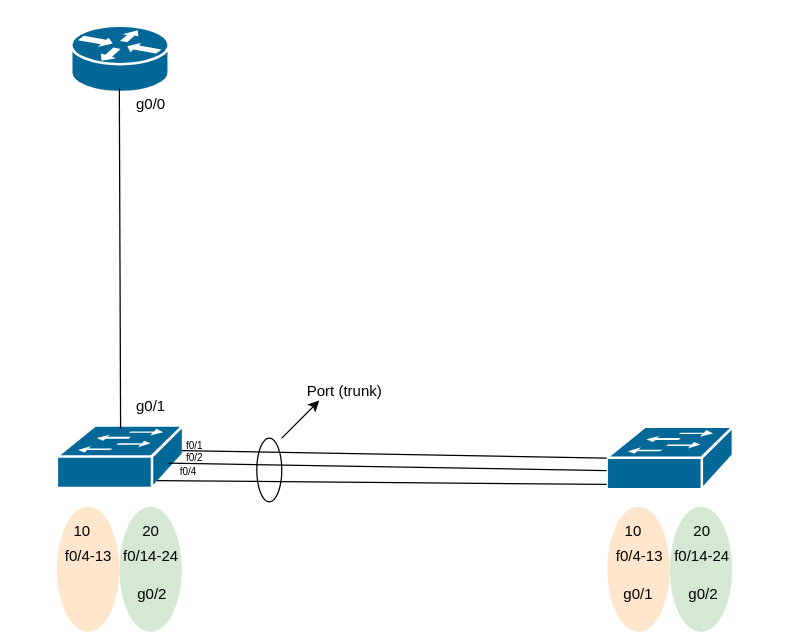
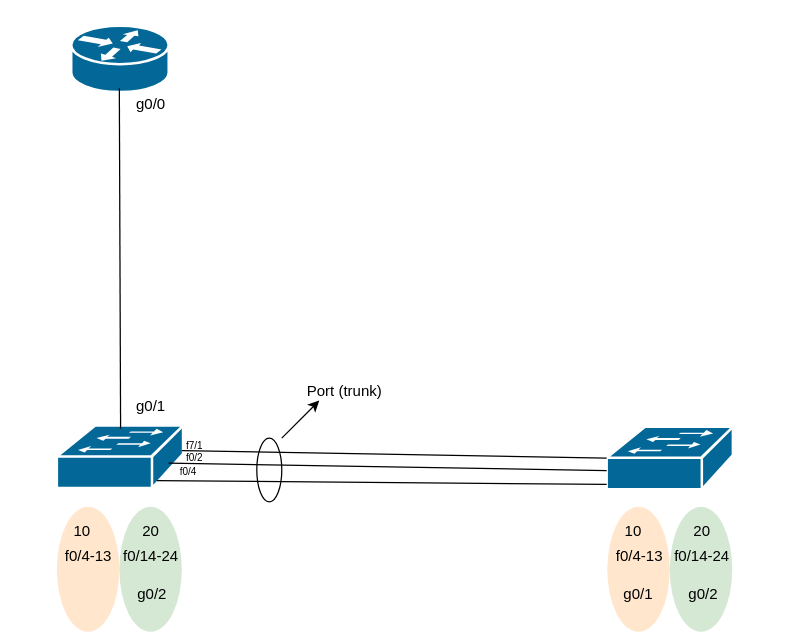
- <mxCell id="18" value="&lt;font style=&quot;font-size: 8px;&quot;&gt;f0/1&lt;/font&gt;" style="text;html=1;align=center;verticalAlign=middle;resizable=0;points=[];autosize=1;strokeColor=none;fillColor=none;" vertex="1" parent="1"><mxGeometry x="134.5" y="340" width="40" height="30" as="geometry" /></mxCell>
+ <mxCell id="18" value="&lt;font style=&quot;font-size: 8px;&quot;&gt;f7/1&lt;/font&gt;" style="text;html=1;align=center;verticalAlign=middle;resizable=0;points=[];autosize=1;strokeColor=none;fillColor=none;" vertex="1" parent="1"><mxGeometry x="134.5" y="340" width="40" height="30" as="geometry" /></mxCell>
